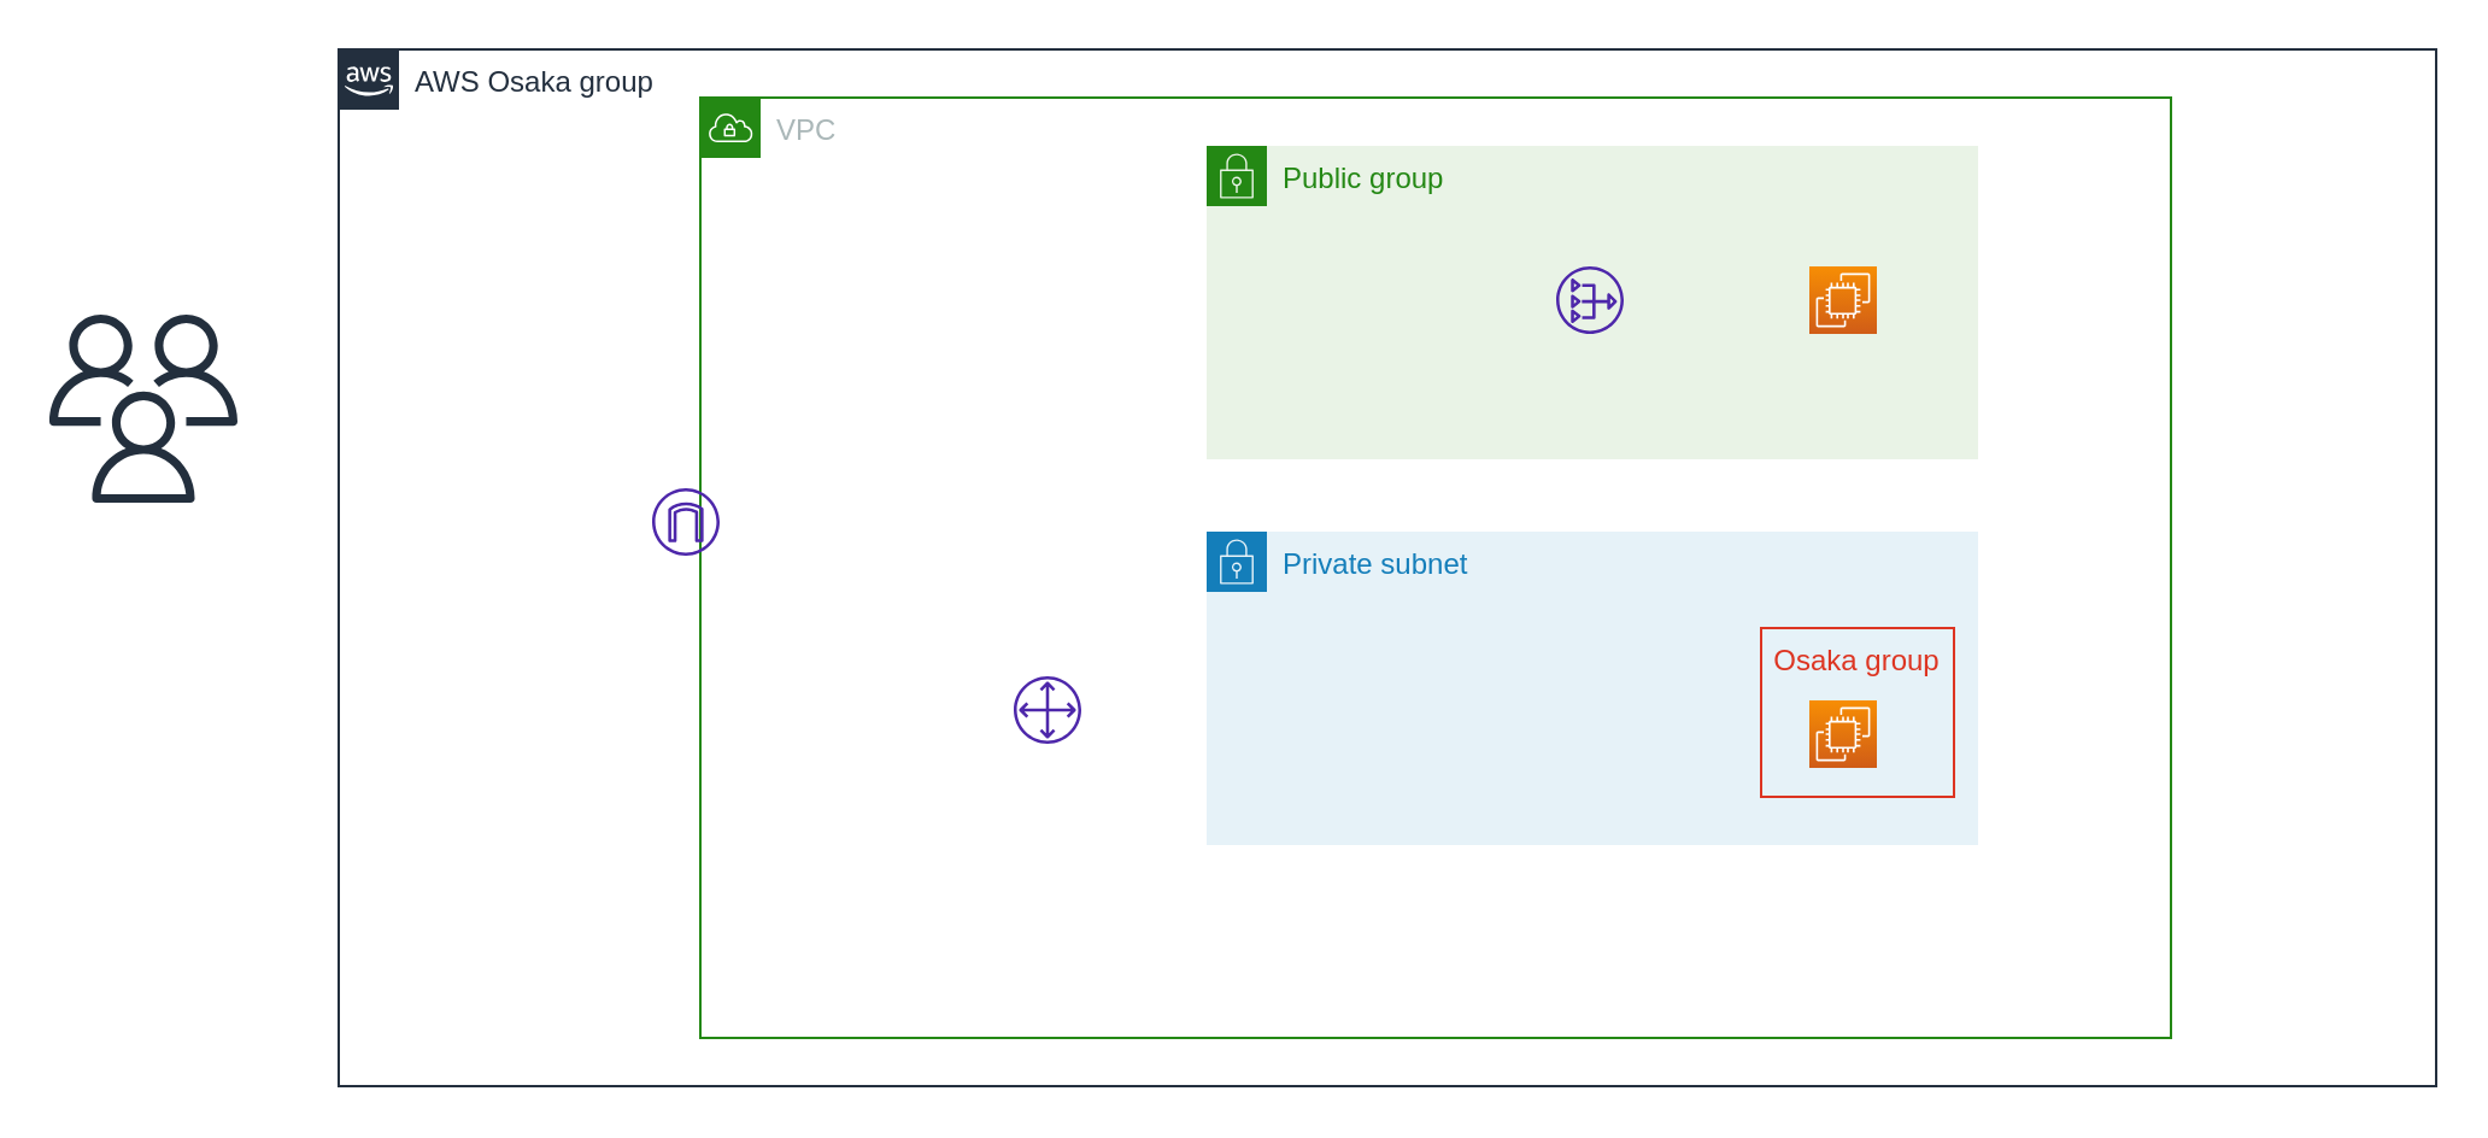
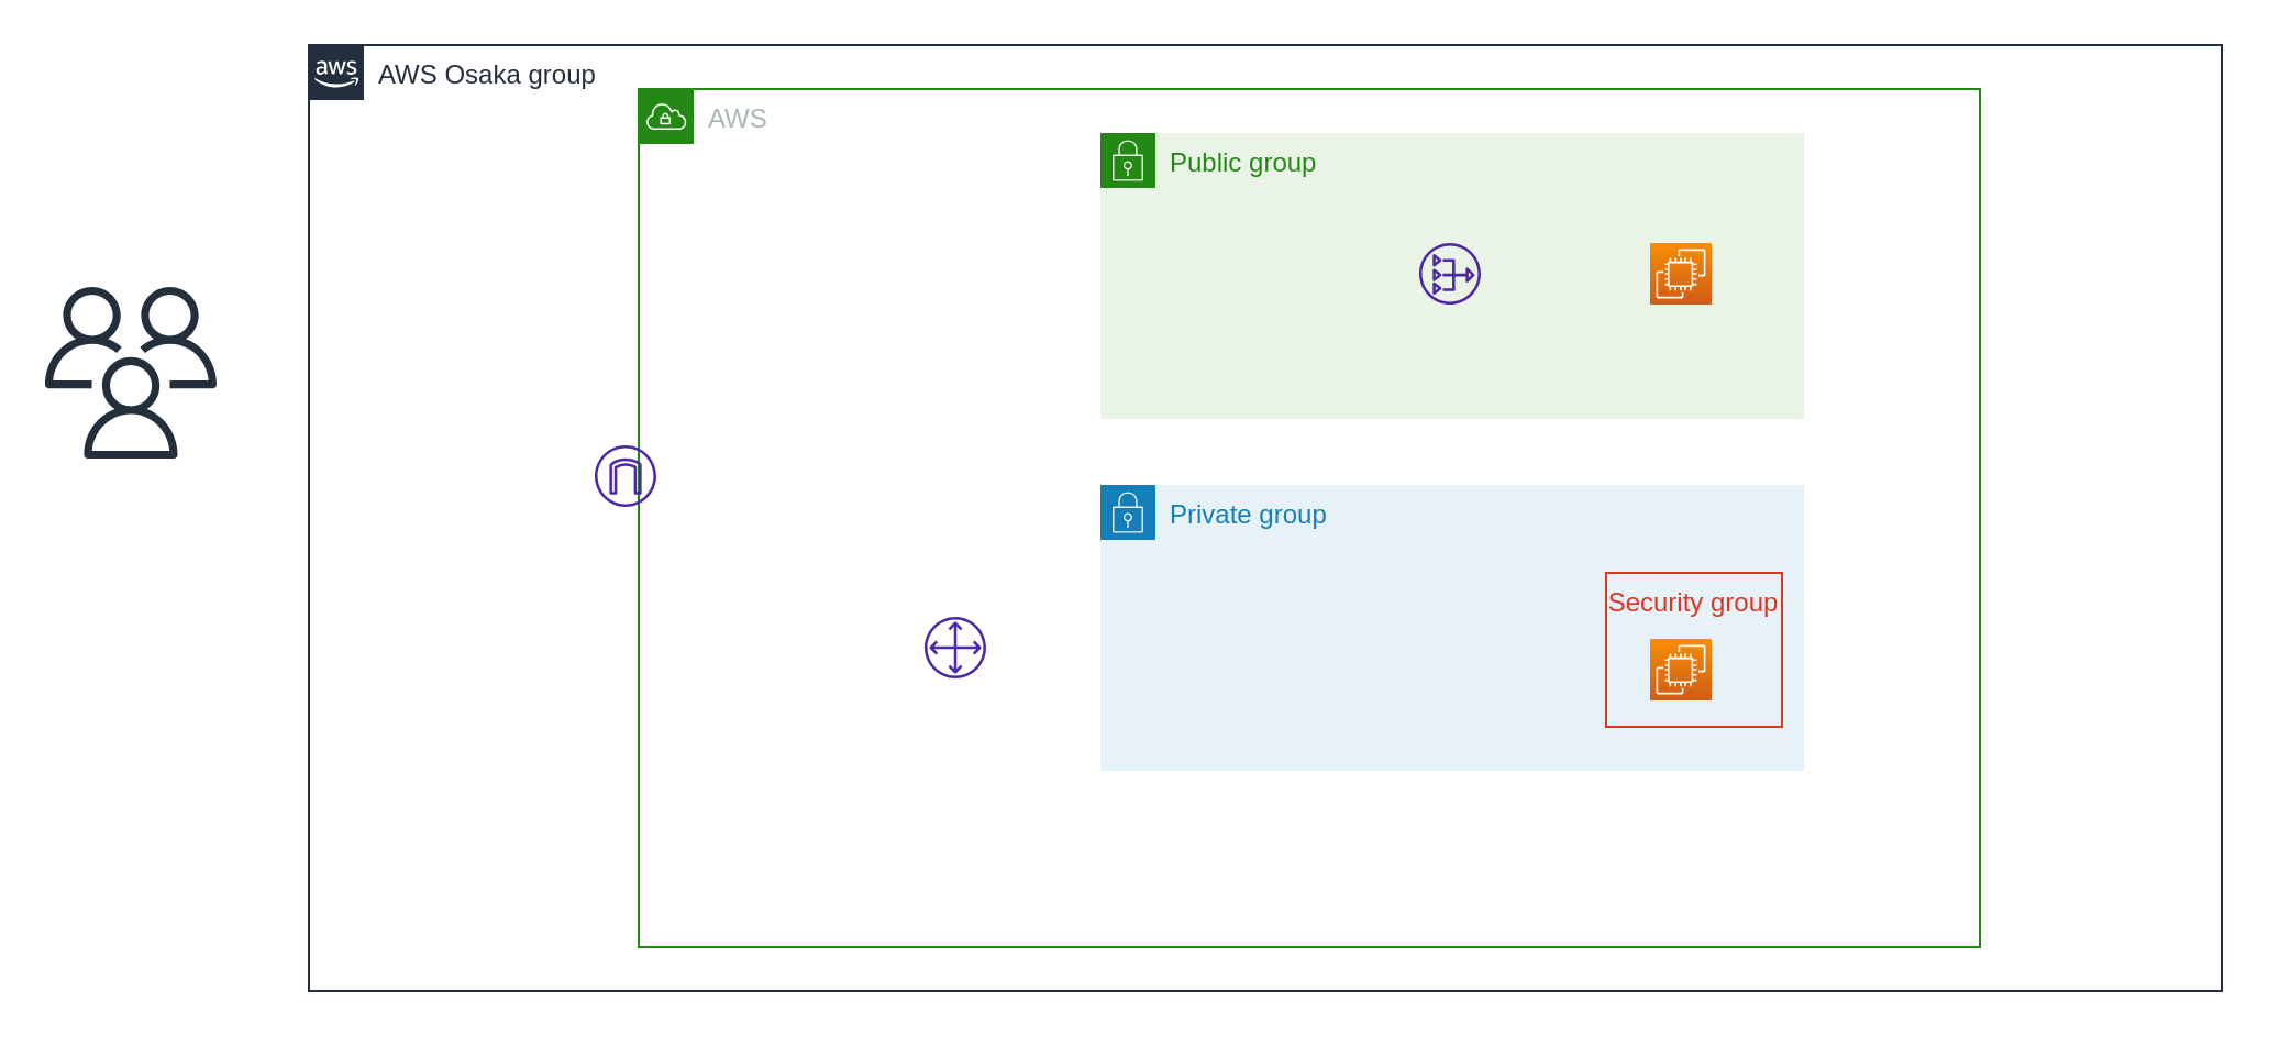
- <mxCell id="5" value="VPC" style="points=[[0,0],[0.25,0],[0.5,0],[0.75,0],[1,0],[1,0.25],[1,0.5],[1,0.75],[1,1],[0.75,1],[0.5,1],[0.25,1],[0,1],[0,0.75],[0,0.5],[0,0.25]];outlineConnect=0;gradientColor=none;html=1;whiteSpace=wrap;fontSize=12;fontStyle=0;container=1;pointerEvents=0;collapsible=0;recursiveResize=0;shape=mxgraph.aws4.group;grIcon=mxgraph.aws4.group_vpc;strokeColor=#248814;fillColor=none;verticalAlign=top;align=left;spacingLeft=30;fontColor=#AAB7B8;dashed=0;" vertex="1" parent="2"><mxGeometry x="150" y="20" width="610" height="390" as="geometry" /></mxCell>
+ <mxCell id="5" value="AWS" style="points=[[0,0],[0.25,0],[0.5,0],[0.75,0],[1,0],[1,0.25],[1,0.5],[1,0.75],[1,1],[0.75,1],[0.5,1],[0.25,1],[0,1],[0,0.75],[0,0.5],[0,0.25]];outlineConnect=0;gradientColor=none;html=1;whiteSpace=wrap;fontSize=12;fontStyle=0;container=1;pointerEvents=0;collapsible=0;recursiveResize=0;shape=mxgraph.aws4.group;grIcon=mxgraph.aws4.group_vpc;strokeColor=#248814;fillColor=none;verticalAlign=top;align=left;spacingLeft=30;fontColor=#AAB7B8;dashed=0;" vertex="1" parent="2"><mxGeometry x="150" y="20" width="610" height="390" as="geometry" /></mxCell>
- <mxCell id="3" value="Private subnet" style="points=[[0,0],[0.25,0],[0.5,0],[0.75,0],[1,0],[1,0.25],[1,0.5],[1,0.75],[1,1],[0.75,1],[0.5,1],[0.25,1],[0,1],[0,0.75],[0,0.5],[0,0.25]];outlineConnect=0;gradientColor=none;html=1;whiteSpace=wrap;fontSize=12;fontStyle=0;container=1;pointerEvents=0;collapsible=0;recursiveResize=0;shape=mxgraph.aws4.group;grIcon=mxgraph.aws4.group_security_group;grStroke=0;strokeColor=#147EBA;fillColor=#E6F2F8;verticalAlign=top;align=left;spacingLeft=30;fontColor=#147EBA;dashed=0;" vertex="1" parent="2"><mxGeometry x="360" y="200" width="320" height="130" as="geometry" /></mxCell>
+ <mxCell id="3" value="Private group" style="points=[[0,0],[0.25,0],[0.5,0],[0.75,0],[1,0],[1,0.25],[1,0.5],[1,0.75],[1,1],[0.75,1],[0.5,1],[0.25,1],[0,1],[0,0.75],[0,0.5],[0,0.25]];outlineConnect=0;gradientColor=none;html=1;whiteSpace=wrap;fontSize=12;fontStyle=0;container=1;pointerEvents=0;collapsible=0;recursiveResize=0;shape=mxgraph.aws4.group;grIcon=mxgraph.aws4.group_security_group;grStroke=0;strokeColor=#147EBA;fillColor=#E6F2F8;verticalAlign=top;align=left;spacingLeft=30;fontColor=#147EBA;dashed=0;" vertex="1" parent="2"><mxGeometry x="360" y="200" width="320" height="130" as="geometry" /></mxCell>
- <mxCell id="10" value="Osaka group" style="fillColor=none;strokeColor=#DD3522;verticalAlign=top;fontStyle=0;fontColor=#DD3522;" vertex="1" parent="5"><mxGeometry x="440" y="220" width="80" height="70" as="geometry" /></mxCell>
+ <mxCell id="10" value="Security group" style="fillColor=none;strokeColor=#DD3522;verticalAlign=top;fontStyle=0;fontColor=#DD3522;" vertex="1" parent="5"><mxGeometry x="440" y="220" width="80" height="70" as="geometry" /></mxCell>
